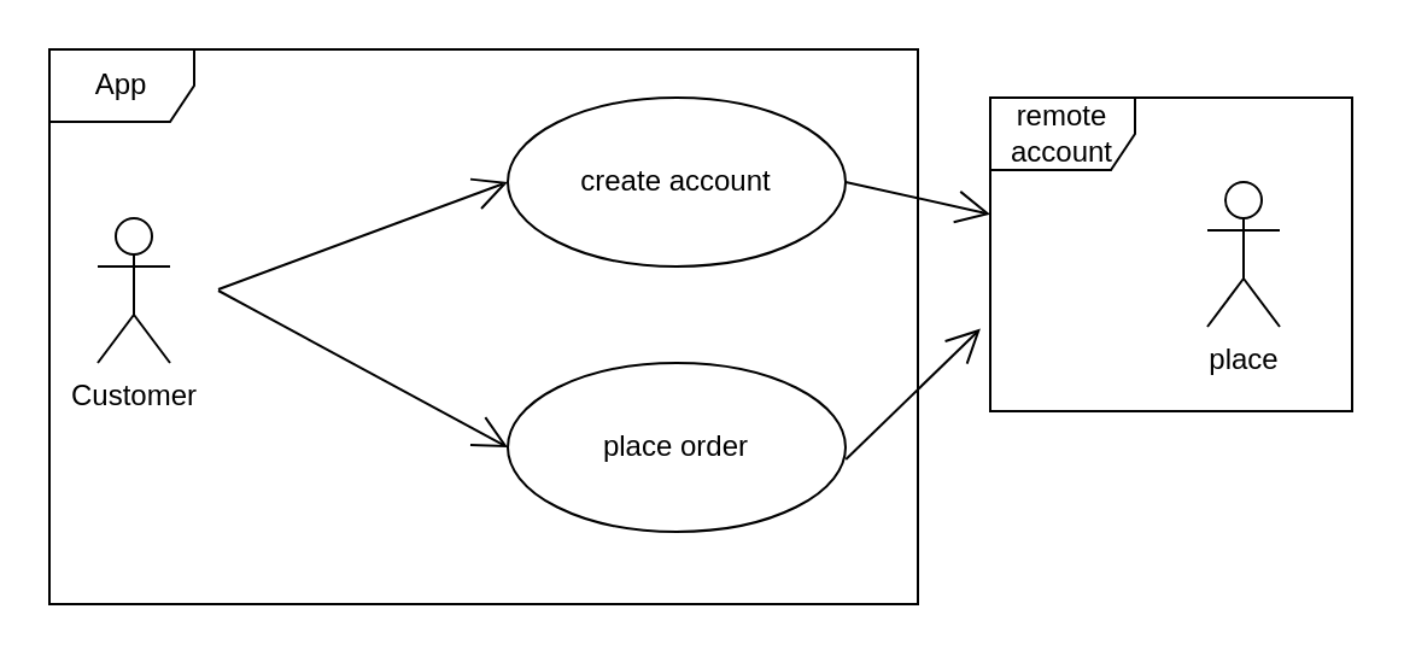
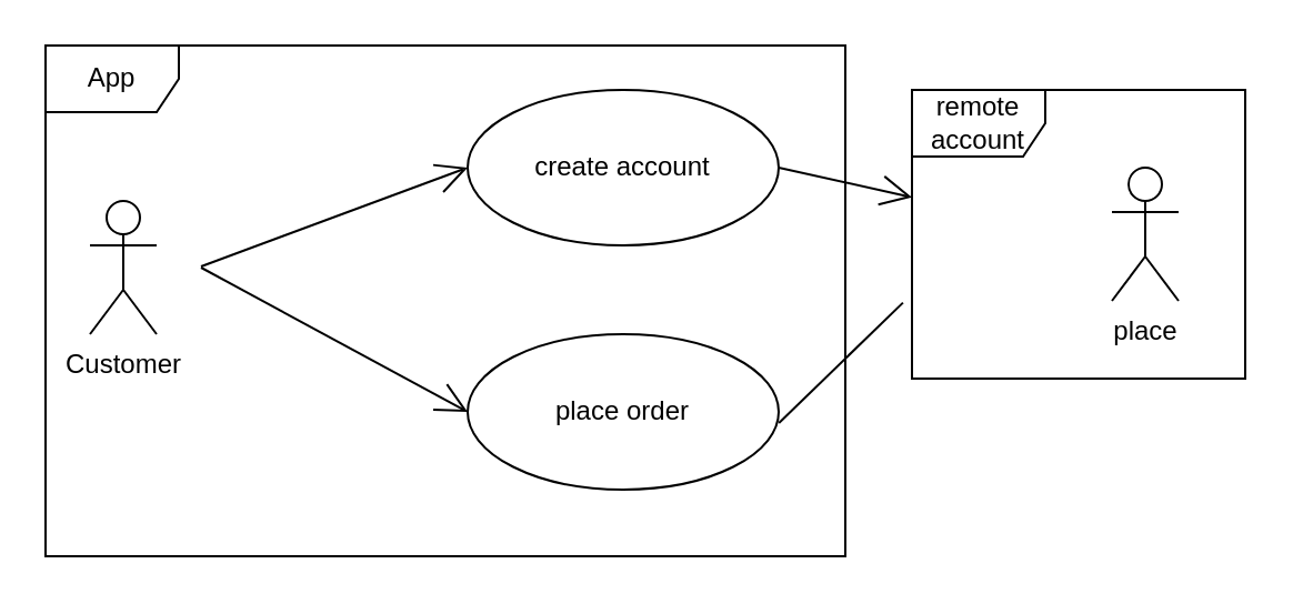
- <mxCell id="11" value="" style="endArrow=open;endFill=1;endSize=12;html=1;entryX=-0.027;entryY=0.737;entryDx=0;entryDy=0;entryPerimeter=0;exitX=0.917;exitY=0.739;exitDx=0;exitDy=0;exitPerimeter=0;" edge="1" parent="1" source="7" target="8"><mxGeometry width="160" relative="1" as="geometry"><mxPoint x="360" y="85" as="sourcePoint" /><mxPoint x="420" y="98.333" as="targetPoint" /></mxGeometry></mxCell>
+ <mxCell id="11" value="" style="endArrow=none;endFill=1;endSize=12;html=1;entryX=-0.027;entryY=0.737;entryDx=0;entryDy=0;entryPerimeter=0;exitX=0.917;exitY=0.739;exitDx=0;exitDy=0;exitPerimeter=0;" edge="1" parent="1" source="7" target="8"><mxGeometry width="160" relative="1" as="geometry"><mxPoint x="360" y="85" as="sourcePoint" /><mxPoint x="420" y="98.333" as="targetPoint" /></mxGeometry></mxCell>
